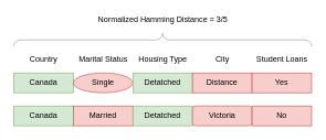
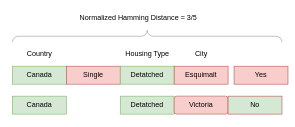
- <mxCell id="18" value="Normalized Hamming Distance = 3/5" style="text;html=1;align=center;verticalAlign=middle;resizable=0;points=[];autosize=1;strokeColor=none;fillColor=none;" vertex="1" parent="1"><mxGeometry x="140" y="20" width="210" height="20" as="geometry" /></mxCell>
+ <mxCell id="18" value="Normalized Hamming Distance = 3/5" style="text;html=1;align=center;verticalAlign=middle;resizable=0;points=[];autosize=1;strokeColor=none;fillColor=none;" vertex="1" parent="1"><mxGeometry x="125" y="20" width="210" height="20" as="geometry" /></mxCell>
- <mxCell id="5" value="Marital Status" style="text;html=1;align=center;verticalAlign=middle;resizable=0;points=[];autosize=1;strokeColor=none;fillColor=none;" vertex="1" parent="1"><mxGeometry x="110" y="80" width="90" height="20" as="geometry" /></mxCell>
- <mxCell id="14" value="Student Loans" style="text;html=1;align=center;verticalAlign=middle;resizable=0;points=[];autosize=1;strokeColor=none;fillColor=none;" vertex="1" parent="1"><mxGeometry x="380" y="80" width="90" height="20" as="geometry" /></mxCell>
- <mxCell id="6" value="Single" style="ellipse;whiteSpace=wrap;html=1;fillColor=#f8cecc;strokeColor=#b85450;" vertex="1" parent="1"><mxGeometry x="110" y="110" width="90" height="30" as="geometry" /></mxCell>
+ <mxCell id="6" value="Single" style="rounded=0;whiteSpace=wrap;html=1;fillColor=#f8cecc;strokeColor=#b85450;" vertex="1" parent="1"><mxGeometry x="110" y="110" width="90" height="30" as="geometry" /></mxCell>
- <mxCell id="12" value="Distance" style="rounded=0;whiteSpace=wrap;html=1;fillColor=#f8cecc;strokeColor=#b85450;" vertex="1" parent="1"><mxGeometry x="290" y="110" width="90" height="30" as="geometry" /></mxCell>
+ <mxCell id="12" value="Esquimalt" style="rounded=0;whiteSpace=wrap;html=1;fillColor=#f8cecc;strokeColor=#b85450;" vertex="1" parent="1"><mxGeometry x="290" y="110" width="90" height="30" as="geometry" /></mxCell>
- <mxCell id="15" value="Yes" style="rounded=0;whiteSpace=wrap;html=1;fillColor=#f8cecc;strokeColor=#b85450;" vertex="1" parent="1"><mxGeometry x="380" y="110" width="90" height="30" as="geometry" /></mxCell>
+ <mxCell id="15" value="Yes" style="rounded=0;whiteSpace=wrap;html=1;fillColor=#f8cecc;strokeColor=#b85450;" vertex="1" parent="1"><mxGeometry x="390" y="110" width="90" height="30" as="geometry" /></mxCell>
- <mxCell id="7" value="Married" style="rounded=0;whiteSpace=wrap;html=1;fillColor=#f8cecc;strokeColor=#b85450;" vertex="1" parent="1"><mxGeometry x="110" y="160" width="90" height="30" as="geometry" /></mxCell>
- <mxCell id="16" value="No" style="rounded=0;whiteSpace=wrap;html=1;fillColor=#f8cecc;strokeColor=#b85450;" vertex="1" parent="1"><mxGeometry x="380" y="160" width="90" height="30" as="geometry" /></mxCell>
+ <mxCell id="16" value="No" style="rounded=0;whiteSpace=wrap;html=1;fillColor=#d5e8d4;strokeColor=#b85450;" vertex="1" parent="1"><mxGeometry x="380" y="160" width="90" height="30" as="geometry" /></mxCell>
